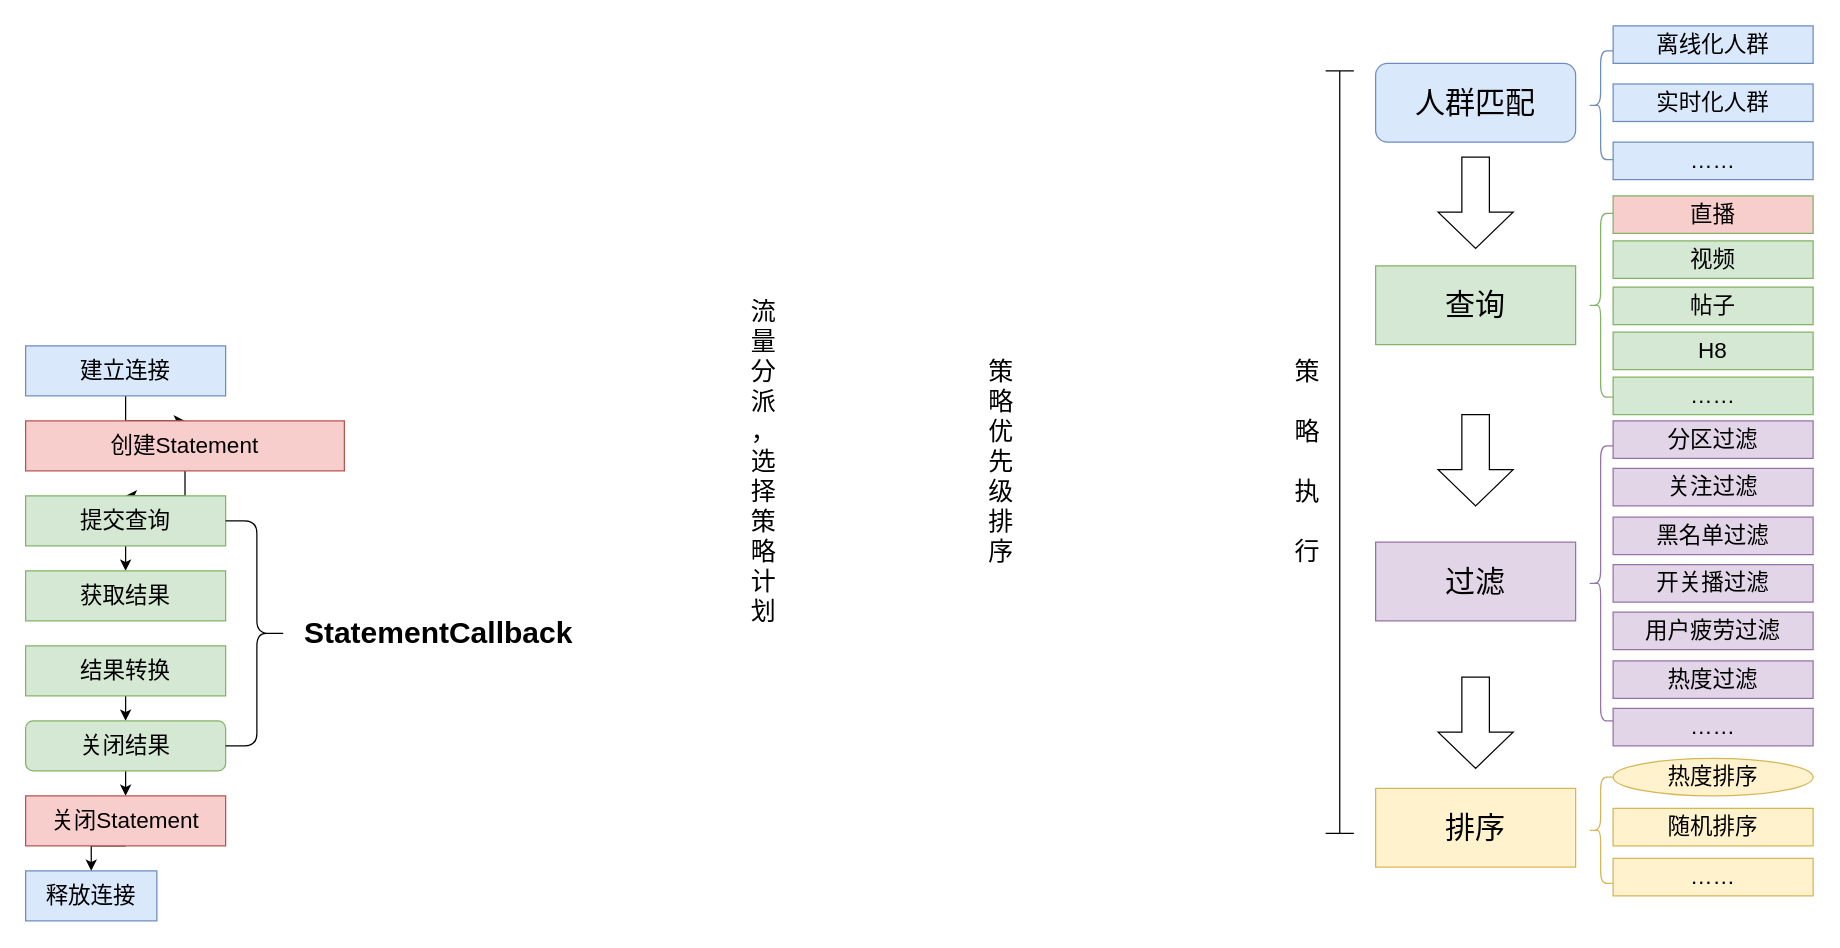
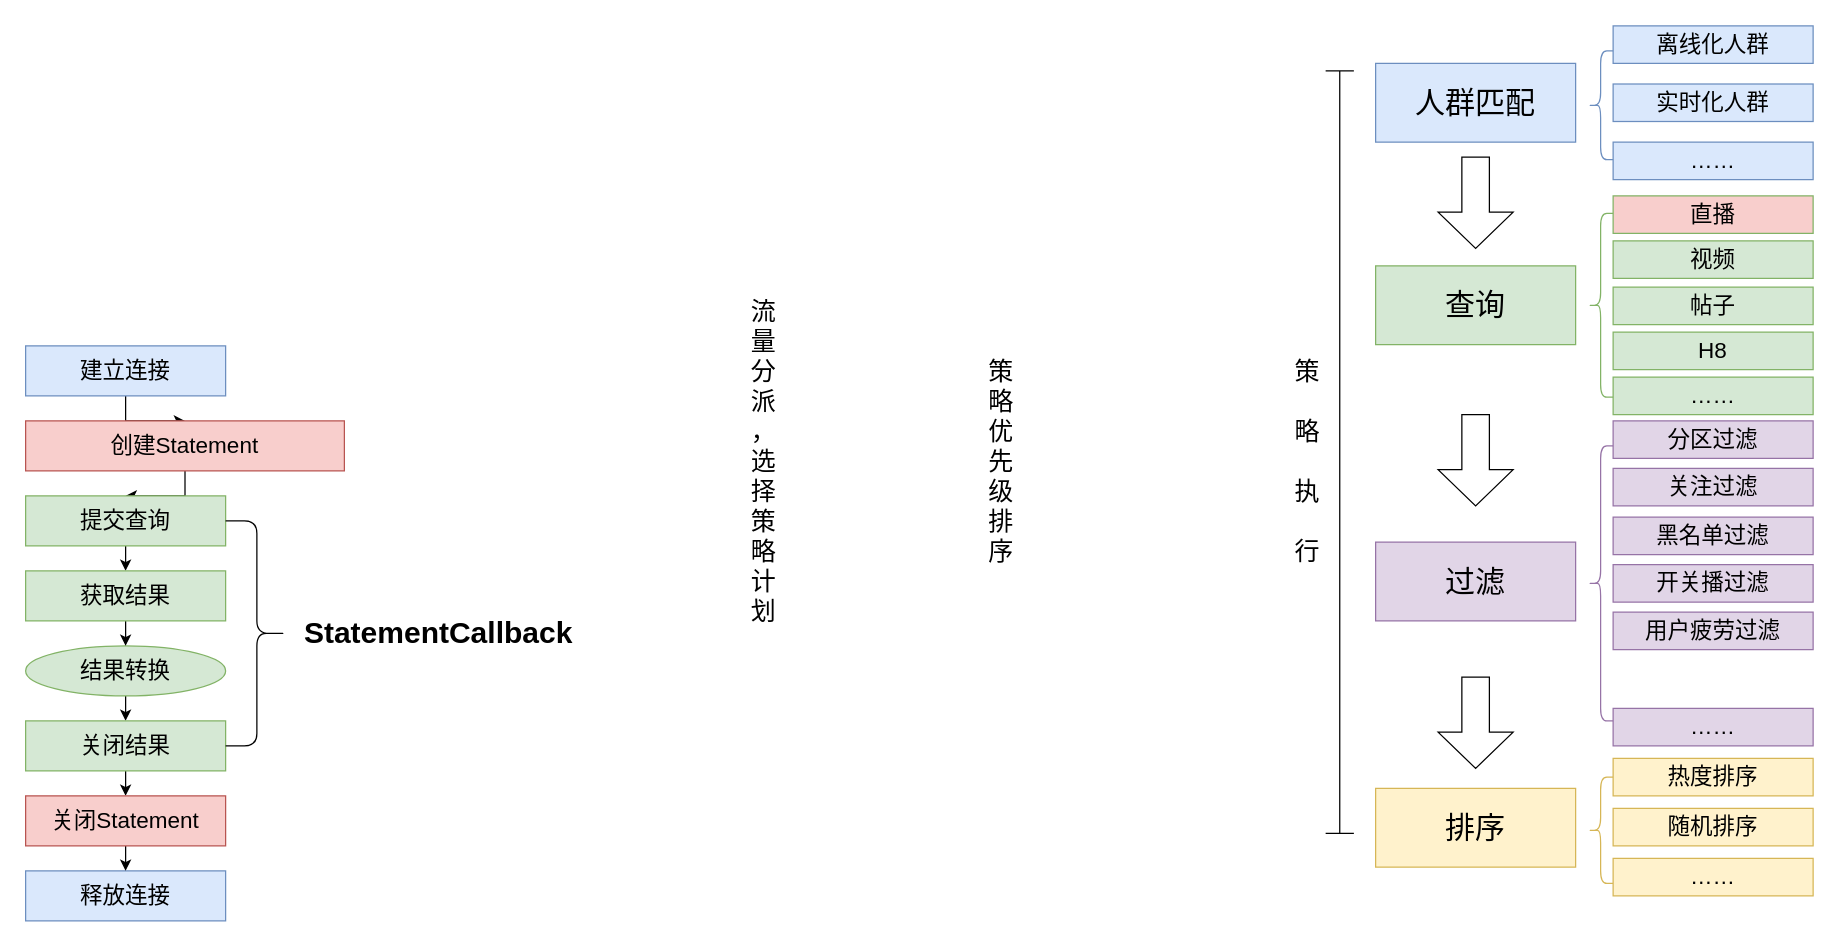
- <mxCell id="43" value="&lt;font style=&quot;font-size: 24px&quot;&gt;人群匹配&lt;/font&gt;" style="whiteSpace=wrap;html=1;fillColor=#dae8fc;strokeColor=#6c8ebf;rounded=1;" vertex="1" parent="1"><mxGeometry x="1100" y="50" width="160" height="63" as="geometry" /></mxCell>
+ <mxCell id="43" value="&lt;font style=&quot;font-size: 24px&quot;&gt;人群匹配&lt;/font&gt;" style="rounded=0;whiteSpace=wrap;html=1;fillColor=#dae8fc;strokeColor=#6c8ebf;" vertex="1" parent="1"><mxGeometry x="1100" y="50" width="160" height="63" as="geometry" /></mxCell>
+ <mxCell id="11" style="edgeStyle=orthogonalEdgeStyle;rounded=0;orthogonalLoop=1;jettySize=auto;html=1;exitX=0.5;exitY=1;exitDx=0;exitDy=0;entryX=0.5;entryY=0;entryDx=0;entryDy=0;" parent="1" source="12" target="5" edge="1"><mxGeometry relative="1" as="geometry" /></mxCell>
- <mxCell id="5" value="&lt;font style=&quot;font-size: 18px&quot;&gt;结果转换&lt;br&gt;&lt;/font&gt;" style="rounded=0;whiteSpace=wrap;html=1;fillColor=#d5e8d4;strokeColor=#82b366;" parent="1" vertex="1"><mxGeometry x="20" y="516" width="160" height="40" as="geometry" /></mxCell>
+ <mxCell id="5" value="&lt;font style=&quot;font-size: 18px&quot;&gt;结果转换&lt;br&gt;&lt;/font&gt;" style="ellipse;whiteSpace=wrap;html=1;fillColor=#d5e8d4;strokeColor=#82b366;" parent="1" vertex="1"><mxGeometry x="20" y="516" width="160" height="40" as="geometry" /></mxCell>
- <mxCell id="26" value="&lt;span style=&quot;font-size: 18px&quot;&gt;热度过滤&lt;/span&gt;" style="rounded=0;whiteSpace=wrap;html=1;fillColor=#e1d5e7;strokeColor=#9673a6;" parent="1" vertex="1"><mxGeometry x="1290" y="528" width="160" height="30" as="geometry" /></mxCell>
- <mxCell id="14" value="&lt;font style=&quot;font-size: 18px&quot;&gt;关闭结果&lt;br&gt;&lt;/font&gt;" style="whiteSpace=wrap;html=1;fillColor=#d5e8d4;strokeColor=#82b366;rounded=1;" parent="1" vertex="1"><mxGeometry x="20" y="576" width="160" height="40" as="geometry" /></mxCell>
+ <mxCell id="14" value="&lt;font style=&quot;font-size: 18px&quot;&gt;关闭结果&lt;br&gt;&lt;/font&gt;" style="rounded=0;whiteSpace=wrap;html=1;fillColor=#d5e8d4;strokeColor=#82b366;" parent="1" vertex="1"><mxGeometry x="20" y="576" width="160" height="40" as="geometry" /></mxCell>
- <mxCell id="30" value="&lt;span style=&quot;font-size: 18px&quot;&gt;热度排序&lt;/span&gt;" style="ellipse;whiteSpace=wrap;html=1;fillColor=#fff2cc;strokeColor=#d6b656;" parent="1" vertex="1"><mxGeometry x="1290" y="606" width="160" height="30" as="geometry" /></mxCell>
+ <mxCell id="30" value="&lt;span style=&quot;font-size: 18px&quot;&gt;热度排序&lt;/span&gt;" style="rounded=0;whiteSpace=wrap;html=1;fillColor=#fff2cc;strokeColor=#d6b656;" parent="1" vertex="1"><mxGeometry x="1290" y="606" width="160" height="30" as="geometry" /></mxCell>
- <mxCell id="6" value="&lt;font style=&quot;font-size: 18px&quot;&gt;释放连接&lt;/font&gt;" style="rounded=0;whiteSpace=wrap;html=1;fillColor=#dae8fc;strokeColor=#6c8ebf;" parent="1" vertex="1"><mxGeometry x="20" y="696" width="105" height="40" as="geometry" /></mxCell>
+ <mxCell id="6" value="&lt;font style=&quot;font-size: 18px&quot;&gt;释放连接&lt;/font&gt;" style="rounded=0;whiteSpace=wrap;html=1;fillColor=#dae8fc;strokeColor=#6c8ebf;" parent="1" vertex="1"><mxGeometry x="20" y="696" width="160" height="40" as="geometry" /></mxCell>
